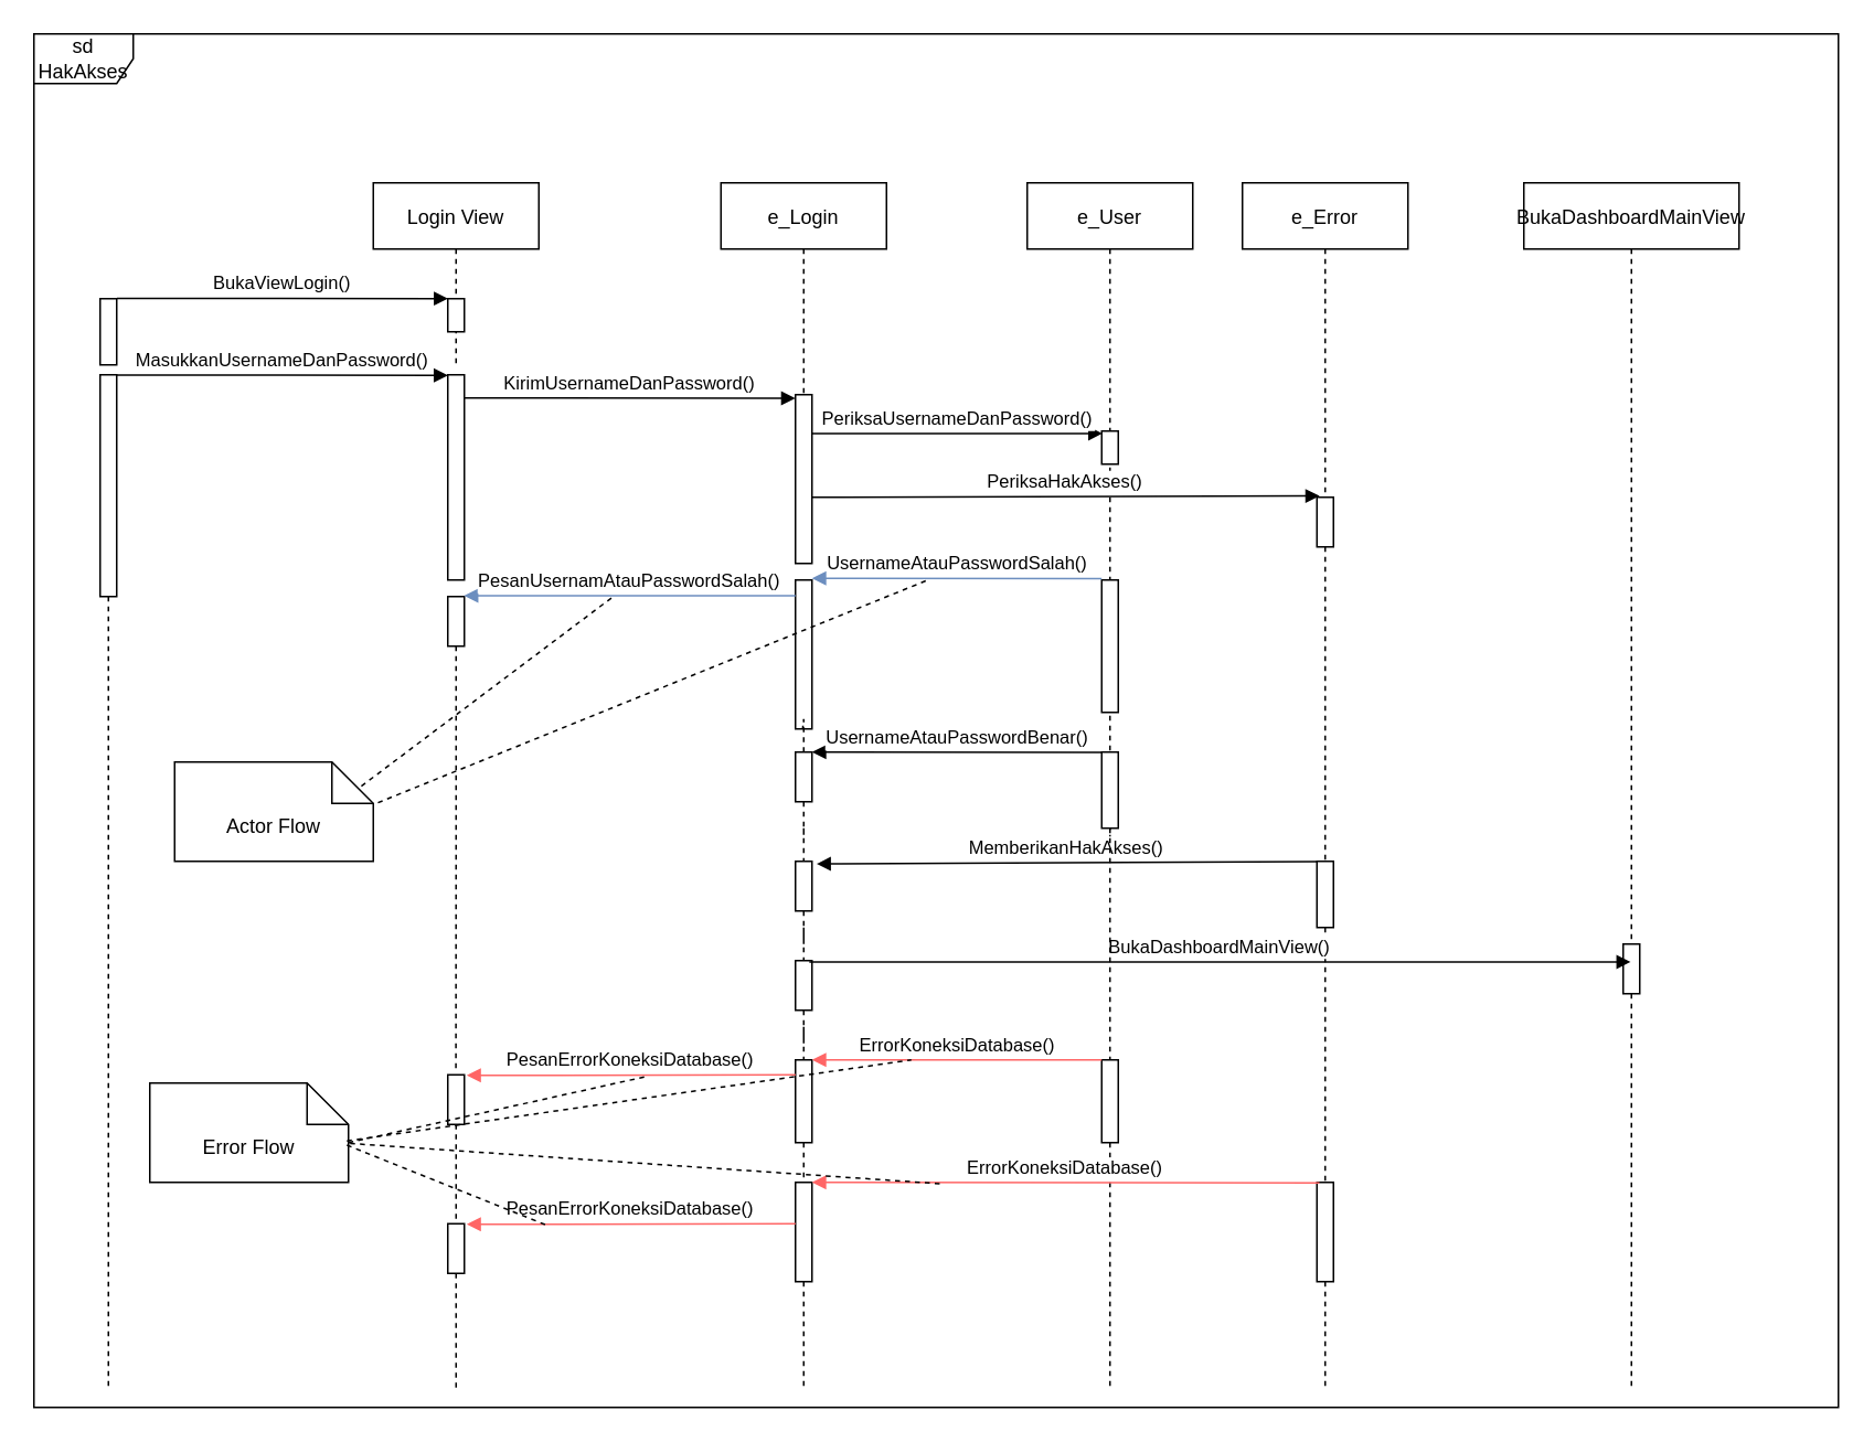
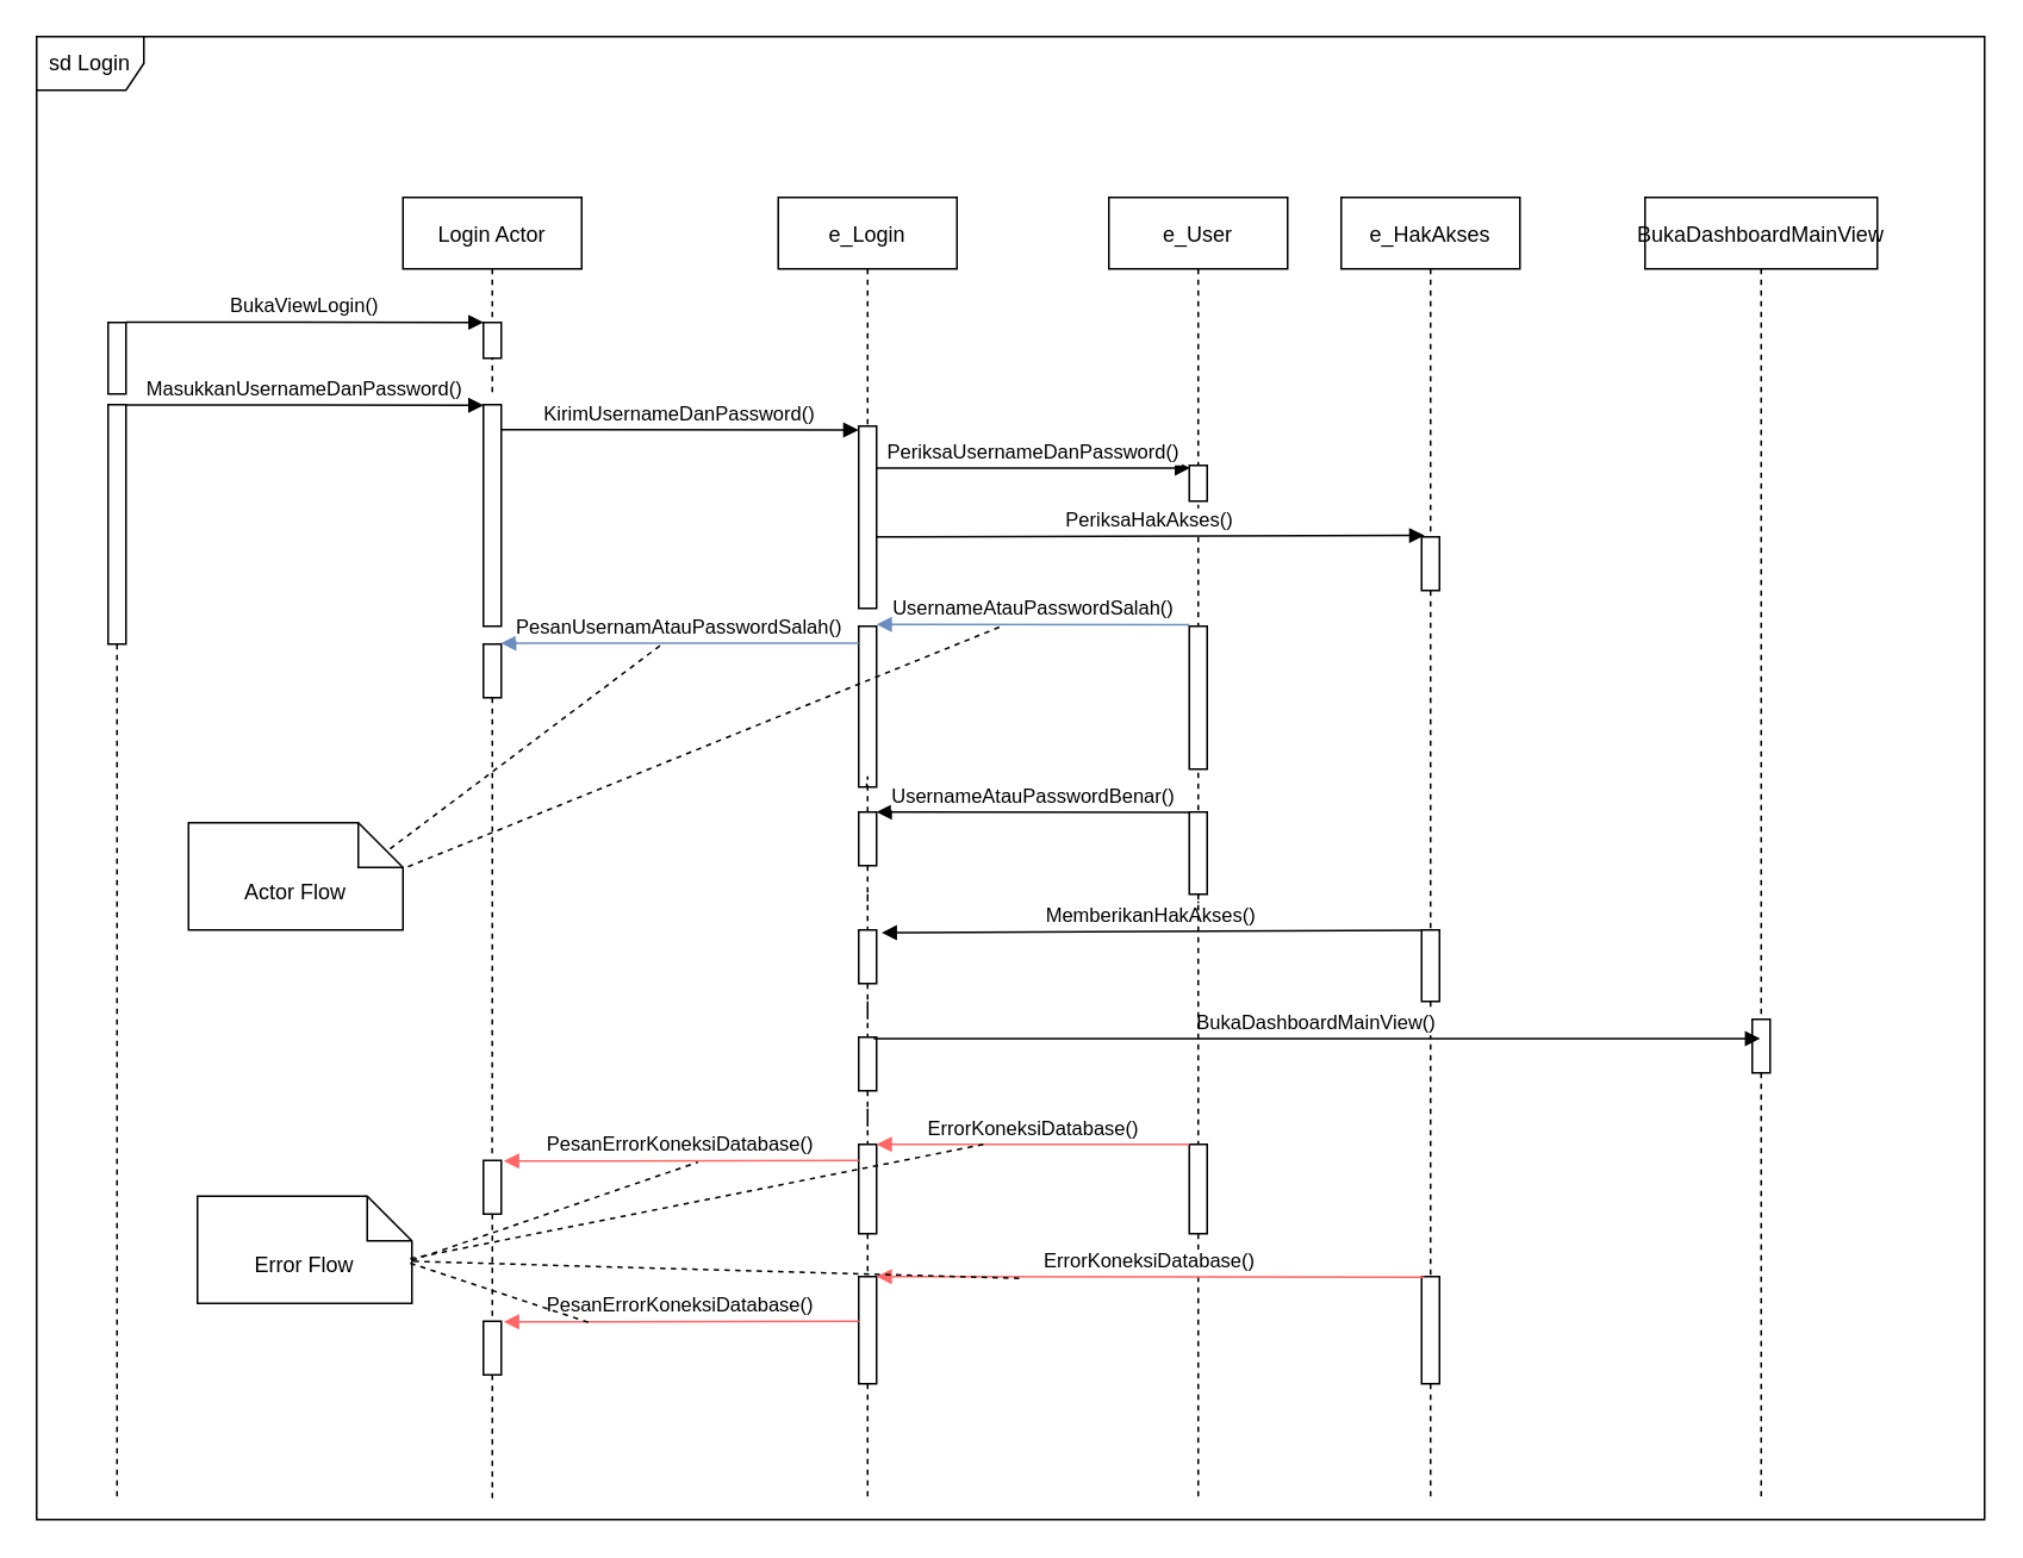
- <mxCell id="2" value="sd HakAkses" style="shape=umlFrame;whiteSpace=wrap;html=1;" vertex="1" parent="1"><mxGeometry x="20" y="20" width="1090" height="830" as="geometry" /></mxCell>
+ <mxCell id="2" value="sd Login" style="shape=umlFrame;whiteSpace=wrap;html=1;" vertex="1" parent="1"><mxGeometry x="20" y="20" width="1090" height="830" as="geometry" /></mxCell>
- <mxCell id="3" value="Login View" style="shape=umlLifeline;perimeter=lifelinePerimeter;container=1;collapsible=0;recursiveResize=0;rounded=0;shadow=0;strokeWidth=1;" parent="1" vertex="1"><mxGeometry x="225" y="110" width="100" height="110" as="geometry" /></mxCell>
+ <mxCell id="3" value="Login Actor" style="shape=umlLifeline;perimeter=lifelinePerimeter;container=1;collapsible=0;recursiveResize=0;rounded=0;shadow=0;strokeWidth=1;" parent="1" vertex="1"><mxGeometry x="225" y="110" width="100" height="110" as="geometry" /></mxCell>
- <mxCell id="20" value="e_Error" style="shape=umlLifeline;perimeter=lifelinePerimeter;container=1;collapsible=0;recursiveResize=0;rounded=0;shadow=0;strokeWidth=1;" vertex="1" parent="1"><mxGeometry x="750" y="110" width="100" height="210" as="geometry" /></mxCell>
+ <mxCell id="20" value="e_HakAkses" style="shape=umlLifeline;perimeter=lifelinePerimeter;container=1;collapsible=0;recursiveResize=0;rounded=0;shadow=0;strokeWidth=1;" vertex="1" parent="1"><mxGeometry x="750" y="110" width="100" height="210" as="geometry" /></mxCell>
- <mxCell id="62" value="Error Flow" style="shape=note2;boundedLbl=1;whiteSpace=wrap;html=1;size=25;verticalAlign=top;align=center;" vertex="1" parent="1"><mxGeometry x="90" y="654" width="120" height="60" as="geometry" /></mxCell>
+ <mxCell id="62" value="Error Flow" style="shape=note2;boundedLbl=1;whiteSpace=wrap;html=1;size=25;verticalAlign=top;align=center;" vertex="1" parent="1"><mxGeometry x="110" y="669" width="120" height="60" as="geometry" /></mxCell>
